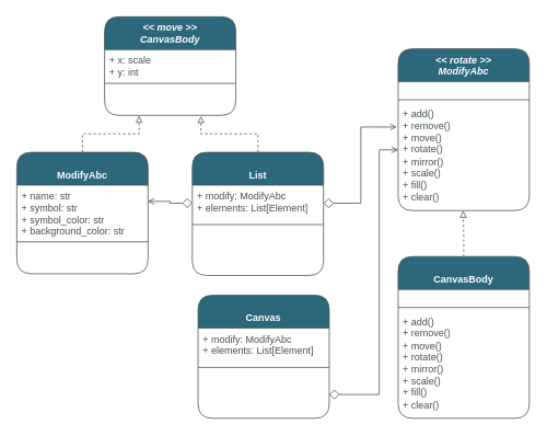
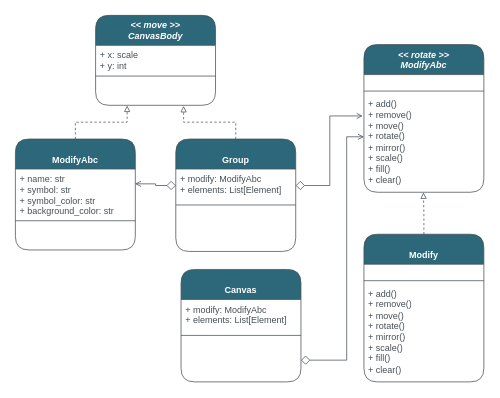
- <mxCell id="7" value="&lt;br&gt;List" style="swimlane;fontStyle=1;align=center;verticalAlign=top;childLayout=stackLayout;horizontal=1;startSize=40;horizontalStack=0;resizeParent=1;resizeParentMax=0;resizeLast=0;collapsible=1;marginBottom=0;whiteSpace=wrap;html=1;strokeColor=#464F55;fontColor=#FFFFFF;fillColor=#2C6879;rounded=1;labelBackgroundColor=none;" parent="1" vertex="1"><mxGeometry x="234" y="185" width="160" height="150" as="geometry"><mxRectangle x="299" y="276" width="120" height="40" as="alternateBounds" /></mxGeometry></mxCell>
+ <mxCell id="7" value="&lt;br&gt;Group" style="swimlane;fontStyle=1;align=center;verticalAlign=top;childLayout=stackLayout;horizontal=1;startSize=40;horizontalStack=0;resizeParent=1;resizeParentMax=0;resizeLast=0;collapsible=1;marginBottom=0;whiteSpace=wrap;html=1;strokeColor=#464F55;fontColor=#FFFFFF;fillColor=#2C6879;rounded=1;labelBackgroundColor=none;" parent="1" vertex="1"><mxGeometry x="234" y="185" width="160" height="150" as="geometry"><mxRectangle x="299" y="276" width="120" height="40" as="alternateBounds" /></mxGeometry></mxCell>
- <mxCell id="12" value="&lt;br&gt;CanvasBody" style="swimlane;fontStyle=1;align=center;verticalAlign=top;childLayout=stackLayout;horizontal=1;startSize=40;horizontalStack=0;resizeParent=1;resizeParentMax=0;resizeLast=0;collapsible=1;marginBottom=0;whiteSpace=wrap;html=1;strokeColor=#464F55;fontColor=#FFFFFF;fillColor=#2C6879;rounded=1;labelBackgroundColor=none;" vertex="1" parent="1"><mxGeometry x="485" y="312" width="160" height="197" as="geometry"><mxRectangle x="330" y="270" width="120" height="40" as="alternateBounds" /></mxGeometry></mxCell>
+ <mxCell id="12" value="&lt;br&gt;Modify" style="swimlane;fontStyle=1;align=center;verticalAlign=top;childLayout=stackLayout;horizontal=1;startSize=40;horizontalStack=0;resizeParent=1;resizeParentMax=0;resizeLast=0;collapsible=1;marginBottom=0;whiteSpace=wrap;html=1;strokeColor=#464F55;fontColor=#FFFFFF;fillColor=#2C6879;rounded=1;labelBackgroundColor=none;" vertex="1" parent="1"><mxGeometry x="485" y="312" width="160" height="197" as="geometry"><mxRectangle x="330" y="270" width="120" height="40" as="alternateBounds" /></mxGeometry></mxCell>
